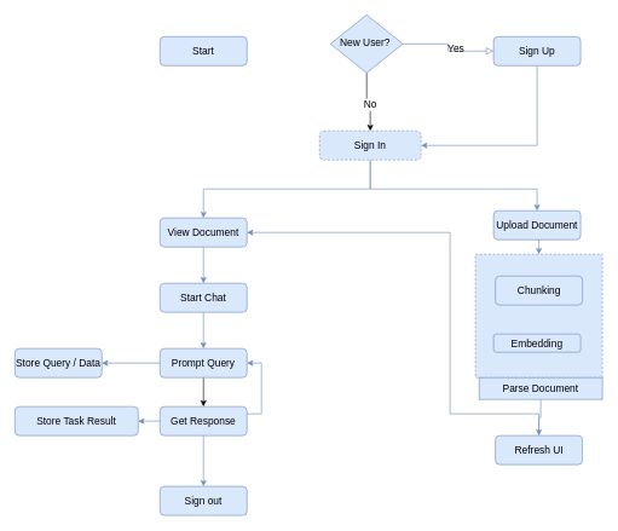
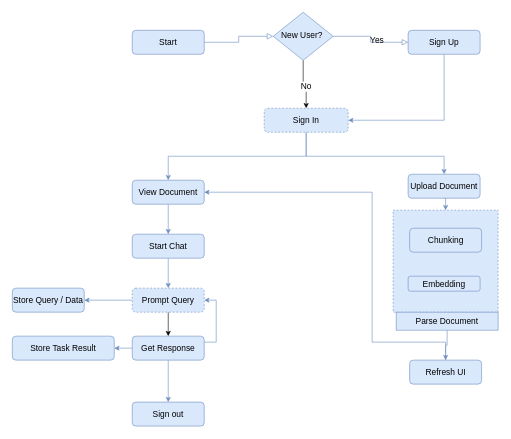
+ <mxCell id="3" value="" style="rounded=0;html=1;jettySize=auto;orthogonalLoop=1;fontSize=14;endArrow=block;endFill=0;endSize=8;strokeWidth=1;shadow=0;labelBackgroundColor=none;edgeStyle=orthogonalEdgeStyle;fillColor=#dae8fc;strokeColor=#6c8ebf;" parent="1" source="4" target="8" edge="1"><mxGeometry relative="1" as="geometry" /></mxCell>
- <mxCell id="28" value="Prompt Query" style="whiteSpace=wrap;html=1;rounded=1;glass=0;strokeWidth=1;shadow=0;fillColor=#dae8fc;strokeColor=#6c8ebf;fontSize=14;" vertex="1" parent="1"><mxGeometry x="220" y="480" width="120" height="40" as="geometry" /></mxCell>
+ <mxCell id="28" value="Prompt Query" style="whiteSpace=wrap;html=1;rounded=1;glass=0;strokeWidth=1;shadow=0;fillColor=#dae8fc;strokeColor=#6c8ebf;fontSize=14;dashed=1;" vertex="1" parent="1"><mxGeometry x="220" y="480" width="120" height="40" as="geometry" /></mxCell>
